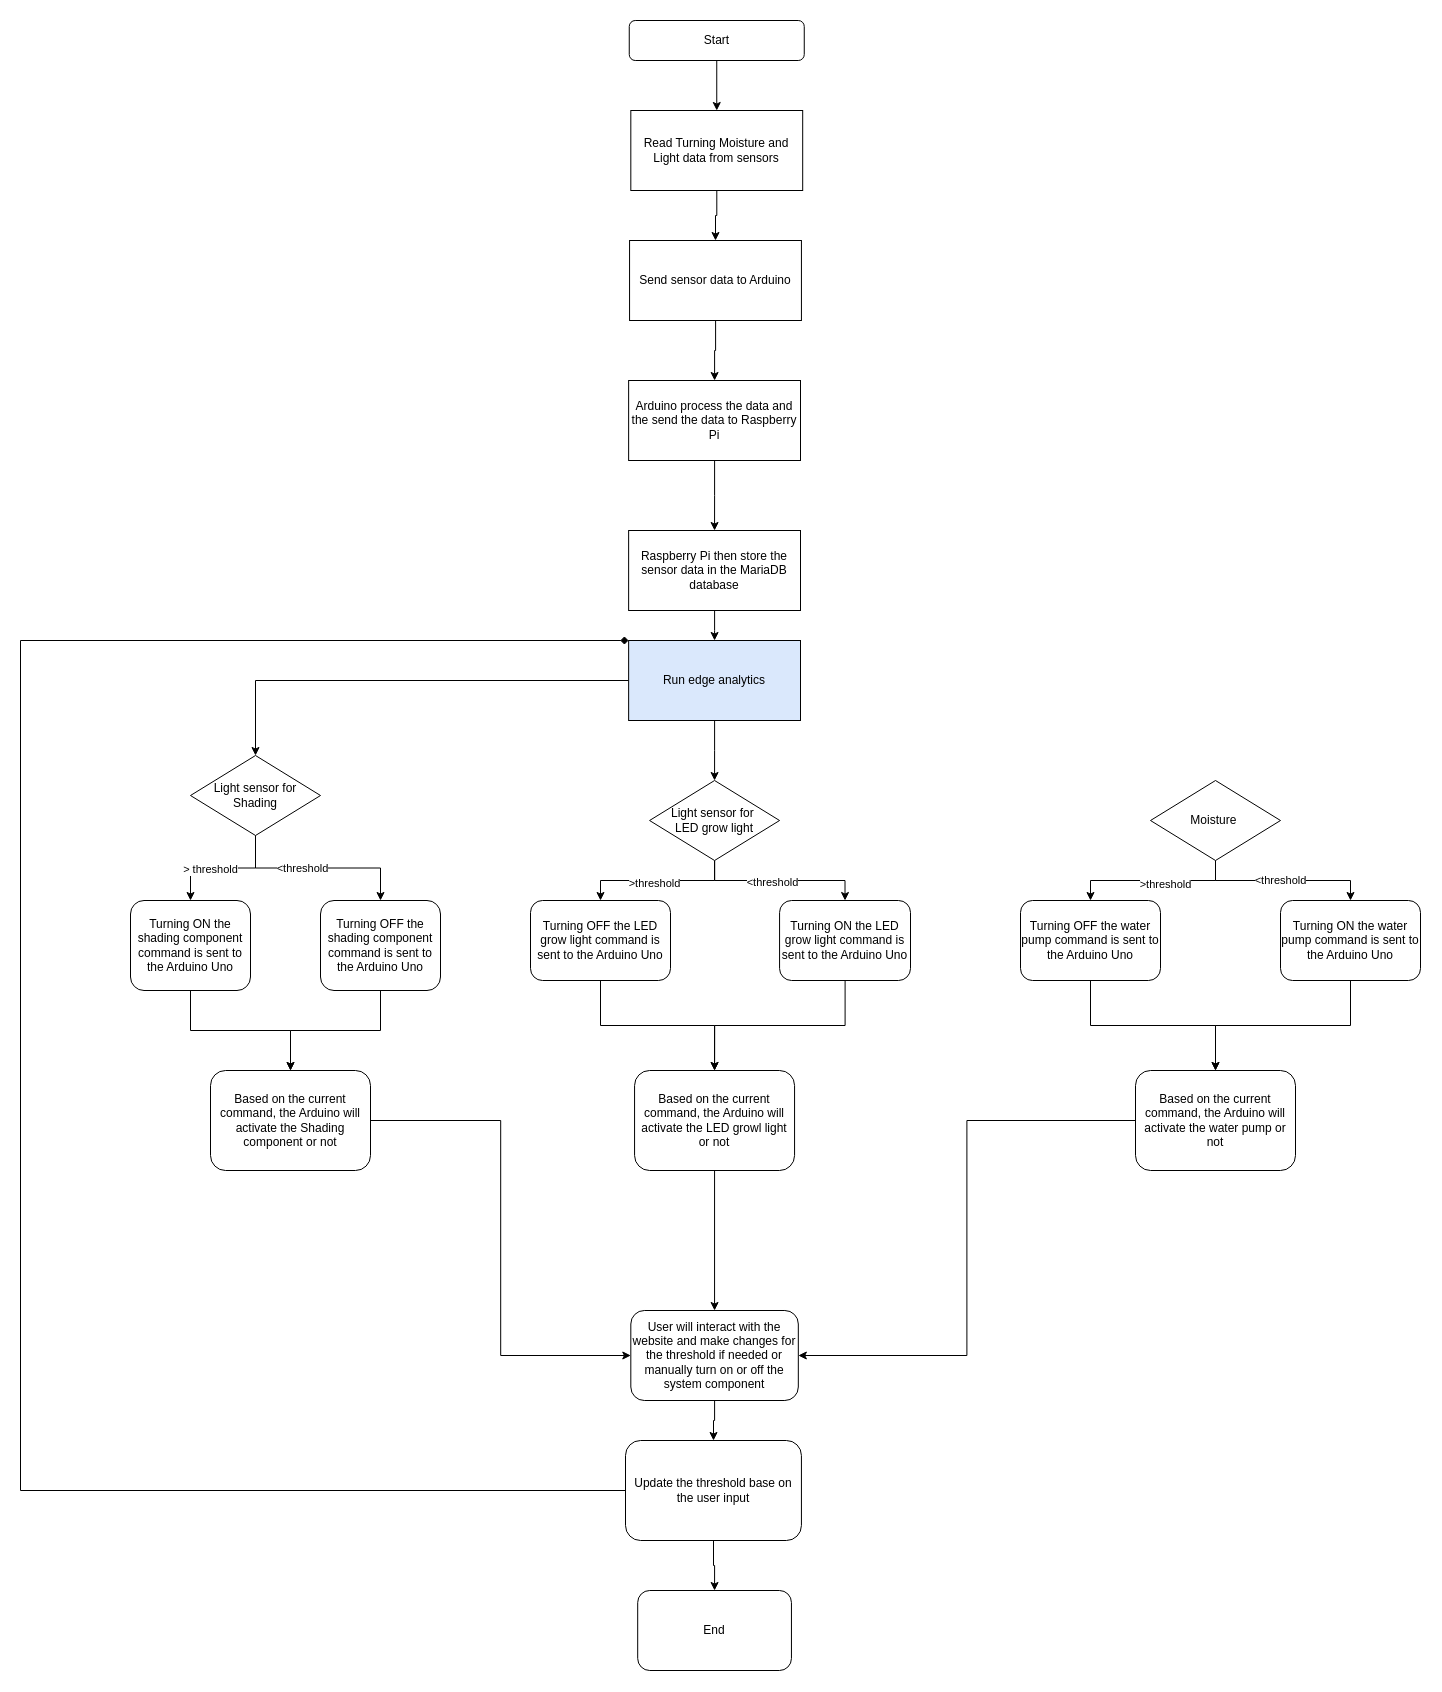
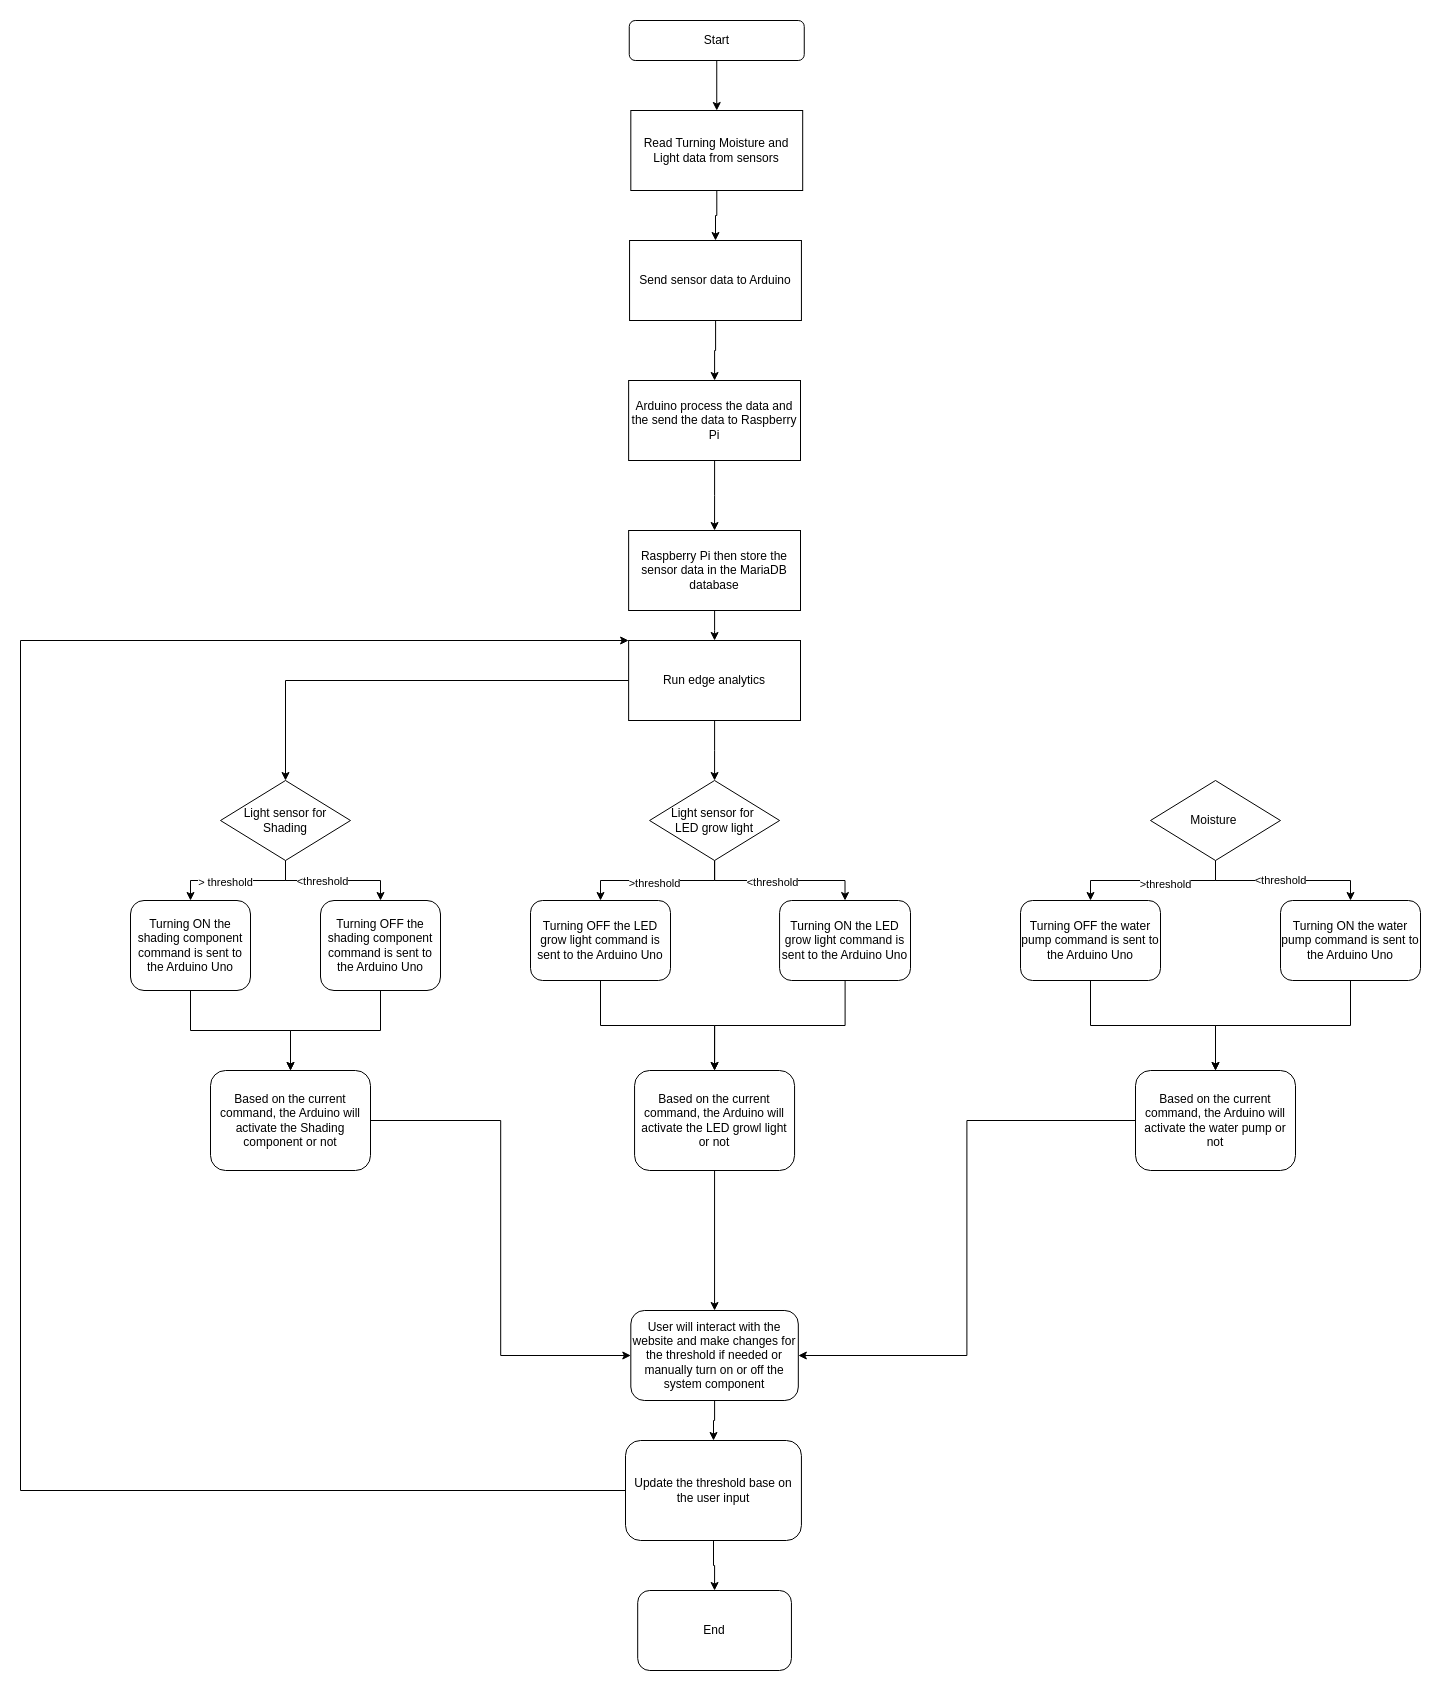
- <mxCell id="50" style="edgeStyle=orthogonalEdgeStyle;rounded=0;orthogonalLoop=1;jettySize=auto;html=1;entryX=0;entryY=0;entryDx=0;entryDy=0;endArrow=diamond;" edge="1" parent="1" source="52" target="14"><mxGeometry relative="1" as="geometry"><mxPoint x="280" y="640" as="targetPoint" /><Array as="points"><mxPoint x="20" y="1490" /><mxPoint x="20" y="640" /></Array></mxGeometry></mxCell>
+ <mxCell id="50" style="edgeStyle=orthogonalEdgeStyle;rounded=0;orthogonalLoop=1;jettySize=auto;html=1;entryX=0;entryY=0;entryDx=0;entryDy=0;" edge="1" parent="1" source="52" target="14"><mxGeometry relative="1" as="geometry"><mxPoint x="280" y="640" as="targetPoint" /><Array as="points"><mxPoint x="20" y="1490" /><mxPoint x="20" y="640" /></Array></mxGeometry></mxCell>
- <mxCell id="14" value="Run edge analytics" style="rounded=0;whiteSpace=wrap;html=1;fillColor=#dae8fc;" vertex="1" parent="1"><mxGeometry x="628.13" y="640" width="171.87" height="80" as="geometry" /></mxCell>
+ <mxCell id="14" value="Run edge analytics" style="rounded=0;whiteSpace=wrap;html=1;" vertex="1" parent="1"><mxGeometry x="628.13" y="640" width="171.87" height="80" as="geometry" /></mxCell>
- <mxCell id="19" value="Light sensor for Shading" style="rhombus;whiteSpace=wrap;html=1;" vertex="1" parent="1"><mxGeometry x="190" y="755" width="130" height="80" as="geometry" /></mxCell>
+ <mxCell id="19" value="Light sensor for Shading" style="rhombus;whiteSpace=wrap;html=1;" vertex="1" parent="1"><mxGeometry x="220" y="780" width="130" height="80" as="geometry" /></mxCell>
